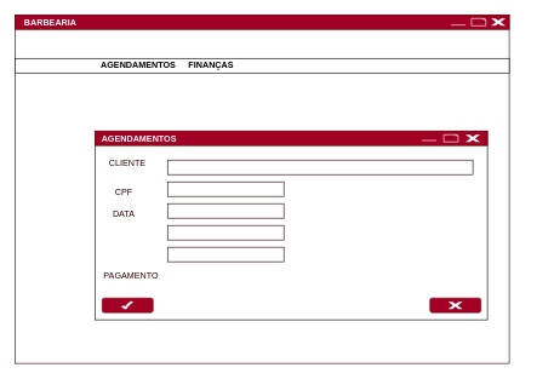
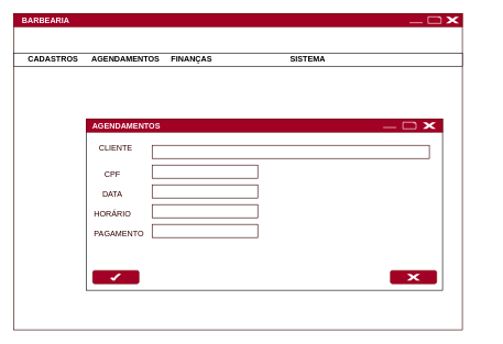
+ <mxCell id="5" value="&lt;b&gt;CADASTROS&lt;/b&gt;" style="text;html=1;strokeColor=none;fillColor=none;align=center;verticalAlign=middle;whiteSpace=wrap;rounded=0;glass=0;" parent="1" vertex="1"><mxGeometry x="50" y="80" width="60" height="20" as="geometry" /></mxCell>
+ <mxCell id="8" value="&lt;b&gt;SISTEMA&lt;/b&gt;" style="text;html=1;strokeColor=none;fillColor=none;align=center;verticalAlign=middle;whiteSpace=wrap;rounded=0;glass=0;" parent="1" vertex="1"><mxGeometry x="436" y="80" width="60" height="20" as="geometry" /></mxCell>
+ <mxCell id="23" value="&lt;font color=&quot;#330000&quot;&gt;HORÁRIO&lt;/font&gt;" style="text;html=1;strokeColor=none;fillColor=none;align=center;verticalAlign=middle;whiteSpace=wrap;rounded=0;glass=0;fontColor=#FCFEFF;" parent="1" vertex="1"><mxGeometry x="140" y="310" width="60" height="30" as="geometry" /></mxCell>
- <mxCell id="24" value="&lt;font color=&quot;#330000&quot;&gt;PAGAMENTO&lt;/font&gt;" style="text;html=1;strokeColor=none;fillColor=none;align=center;verticalAlign=middle;whiteSpace=wrap;rounded=0;glass=0;fontColor=#FCFEFF;" parent="1" vertex="1"><mxGeometry x="150" y="365" width="60" height="30" as="geometry" /></mxCell>
+ <mxCell id="24" value="&lt;font color=&quot;#330000&quot;&gt;PAGAMENTO&lt;/font&gt;" style="text;html=1;strokeColor=none;fillColor=none;align=center;verticalAlign=middle;whiteSpace=wrap;rounded=0;glass=0;fontColor=#FCFEFF;" parent="1" vertex="1"><mxGeometry x="150" y="340" width="60" height="30" as="geometry" /></mxCell>
